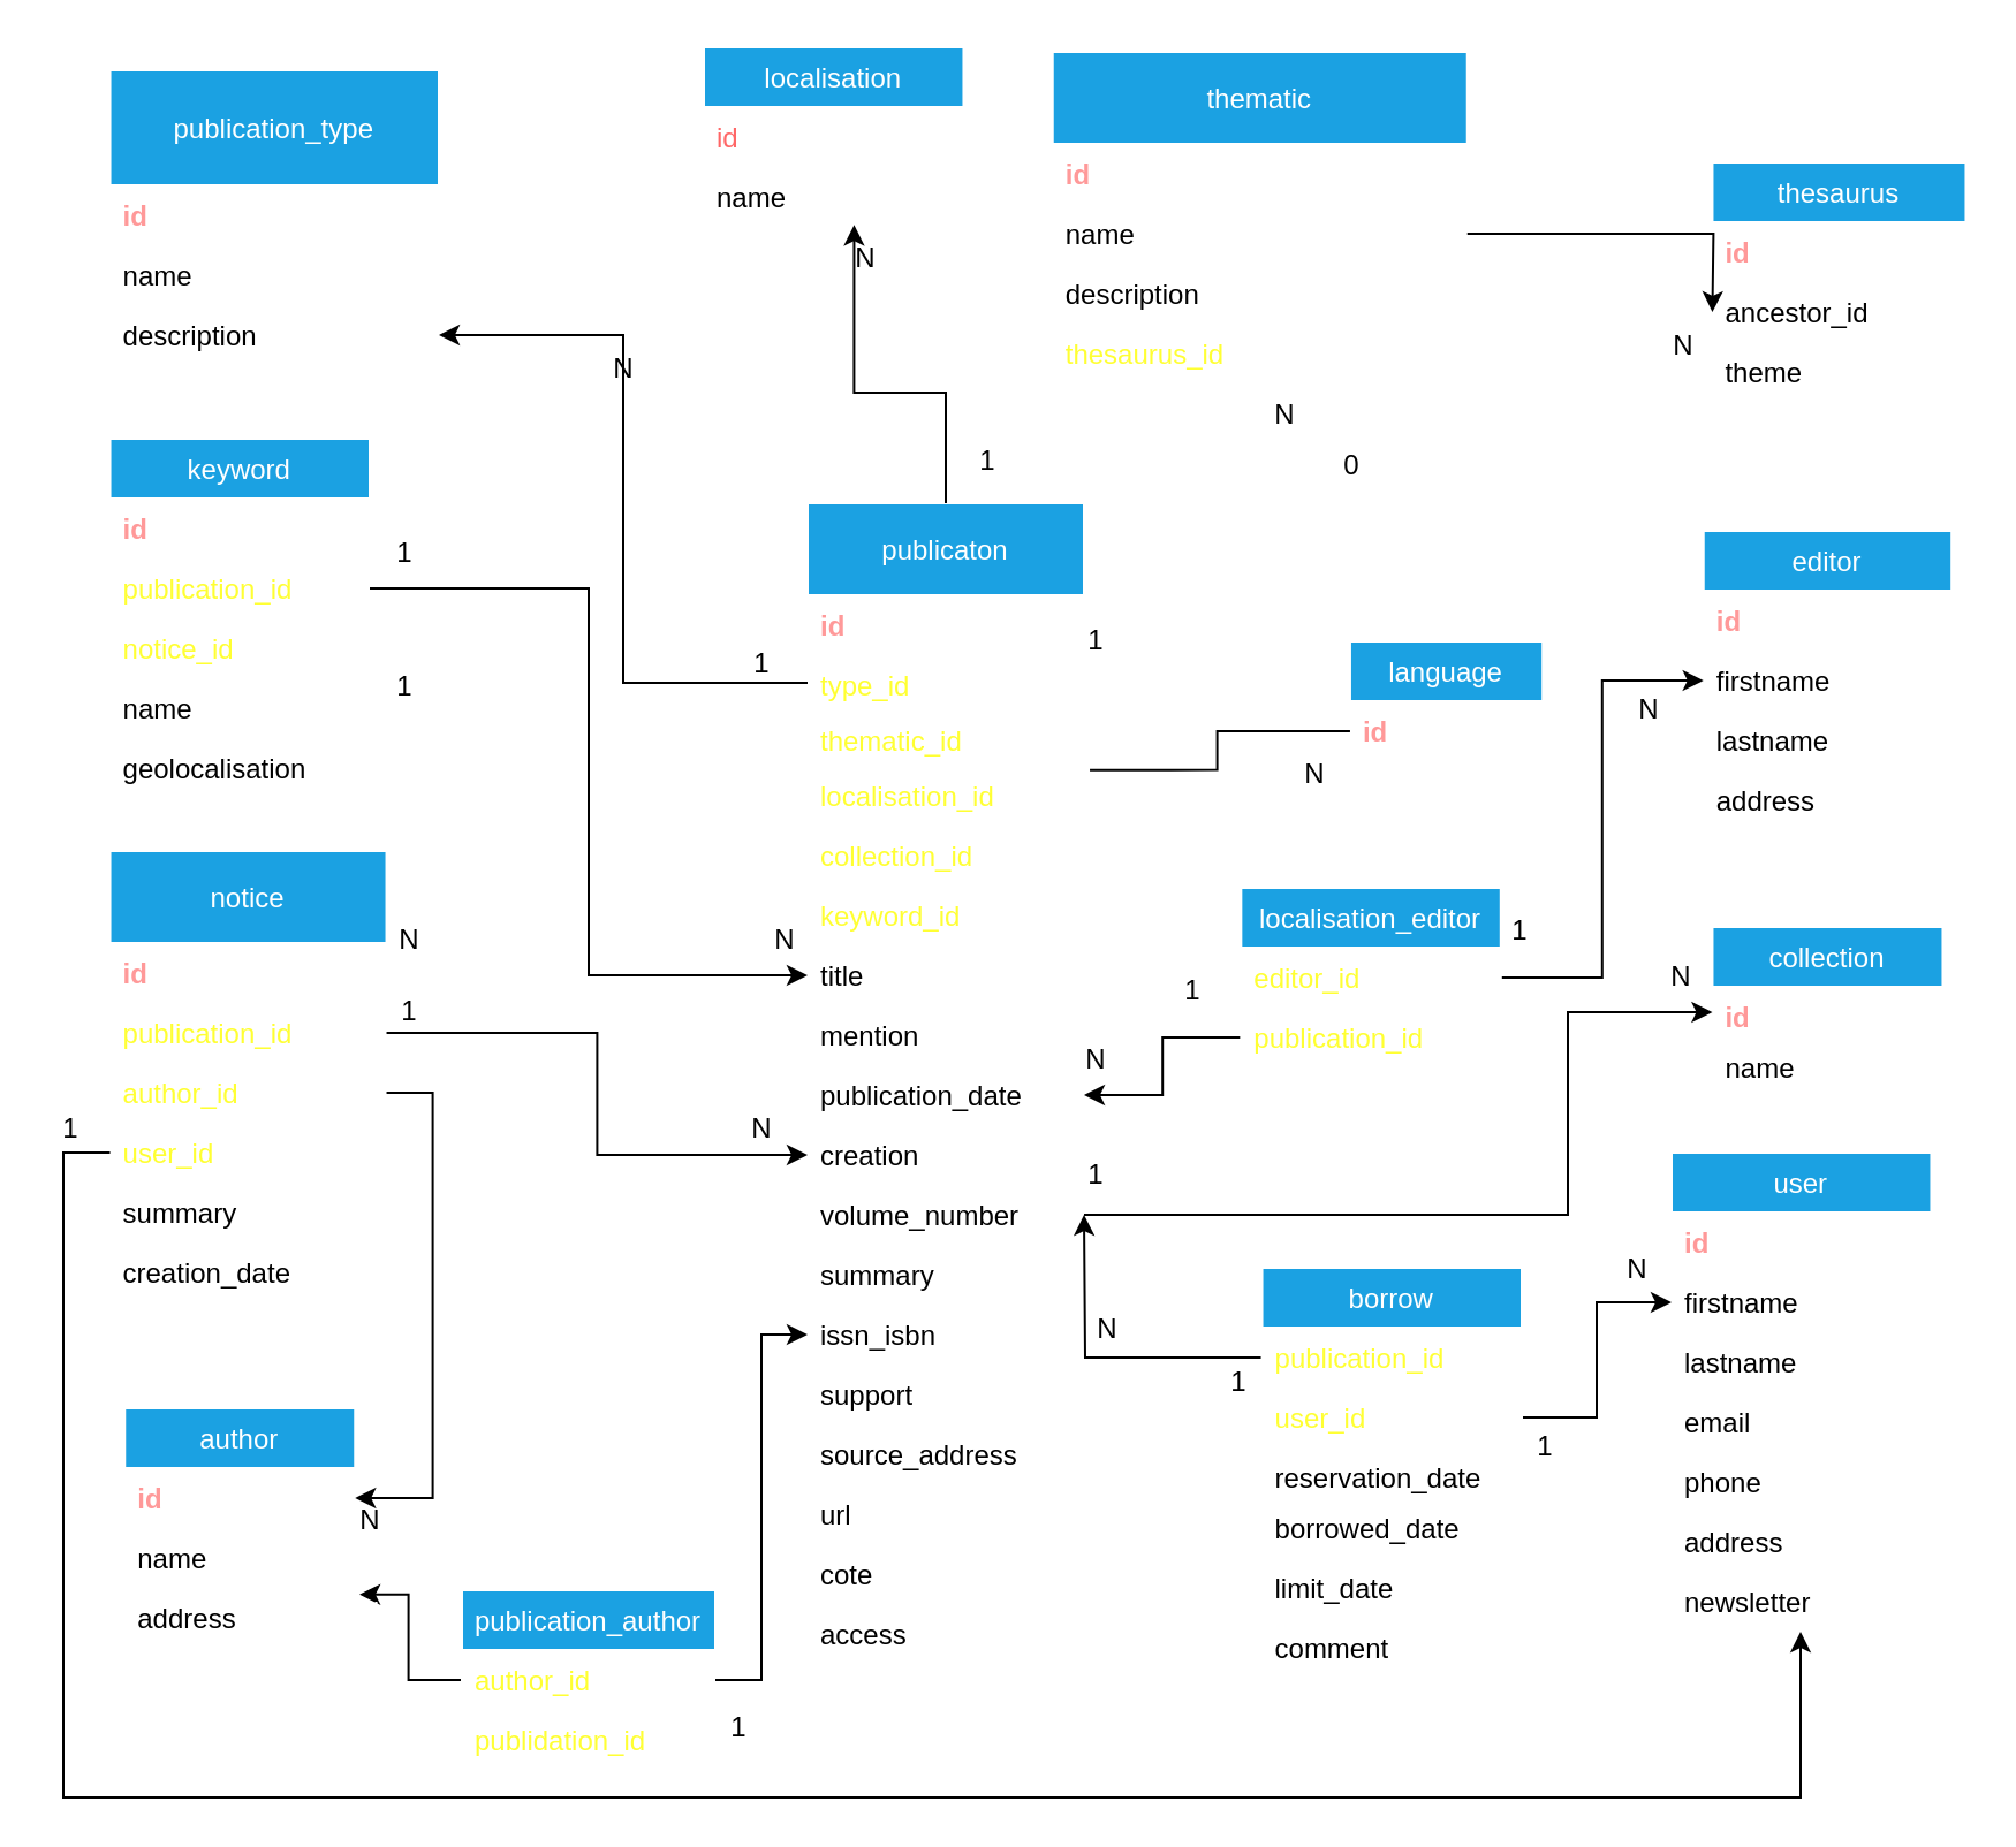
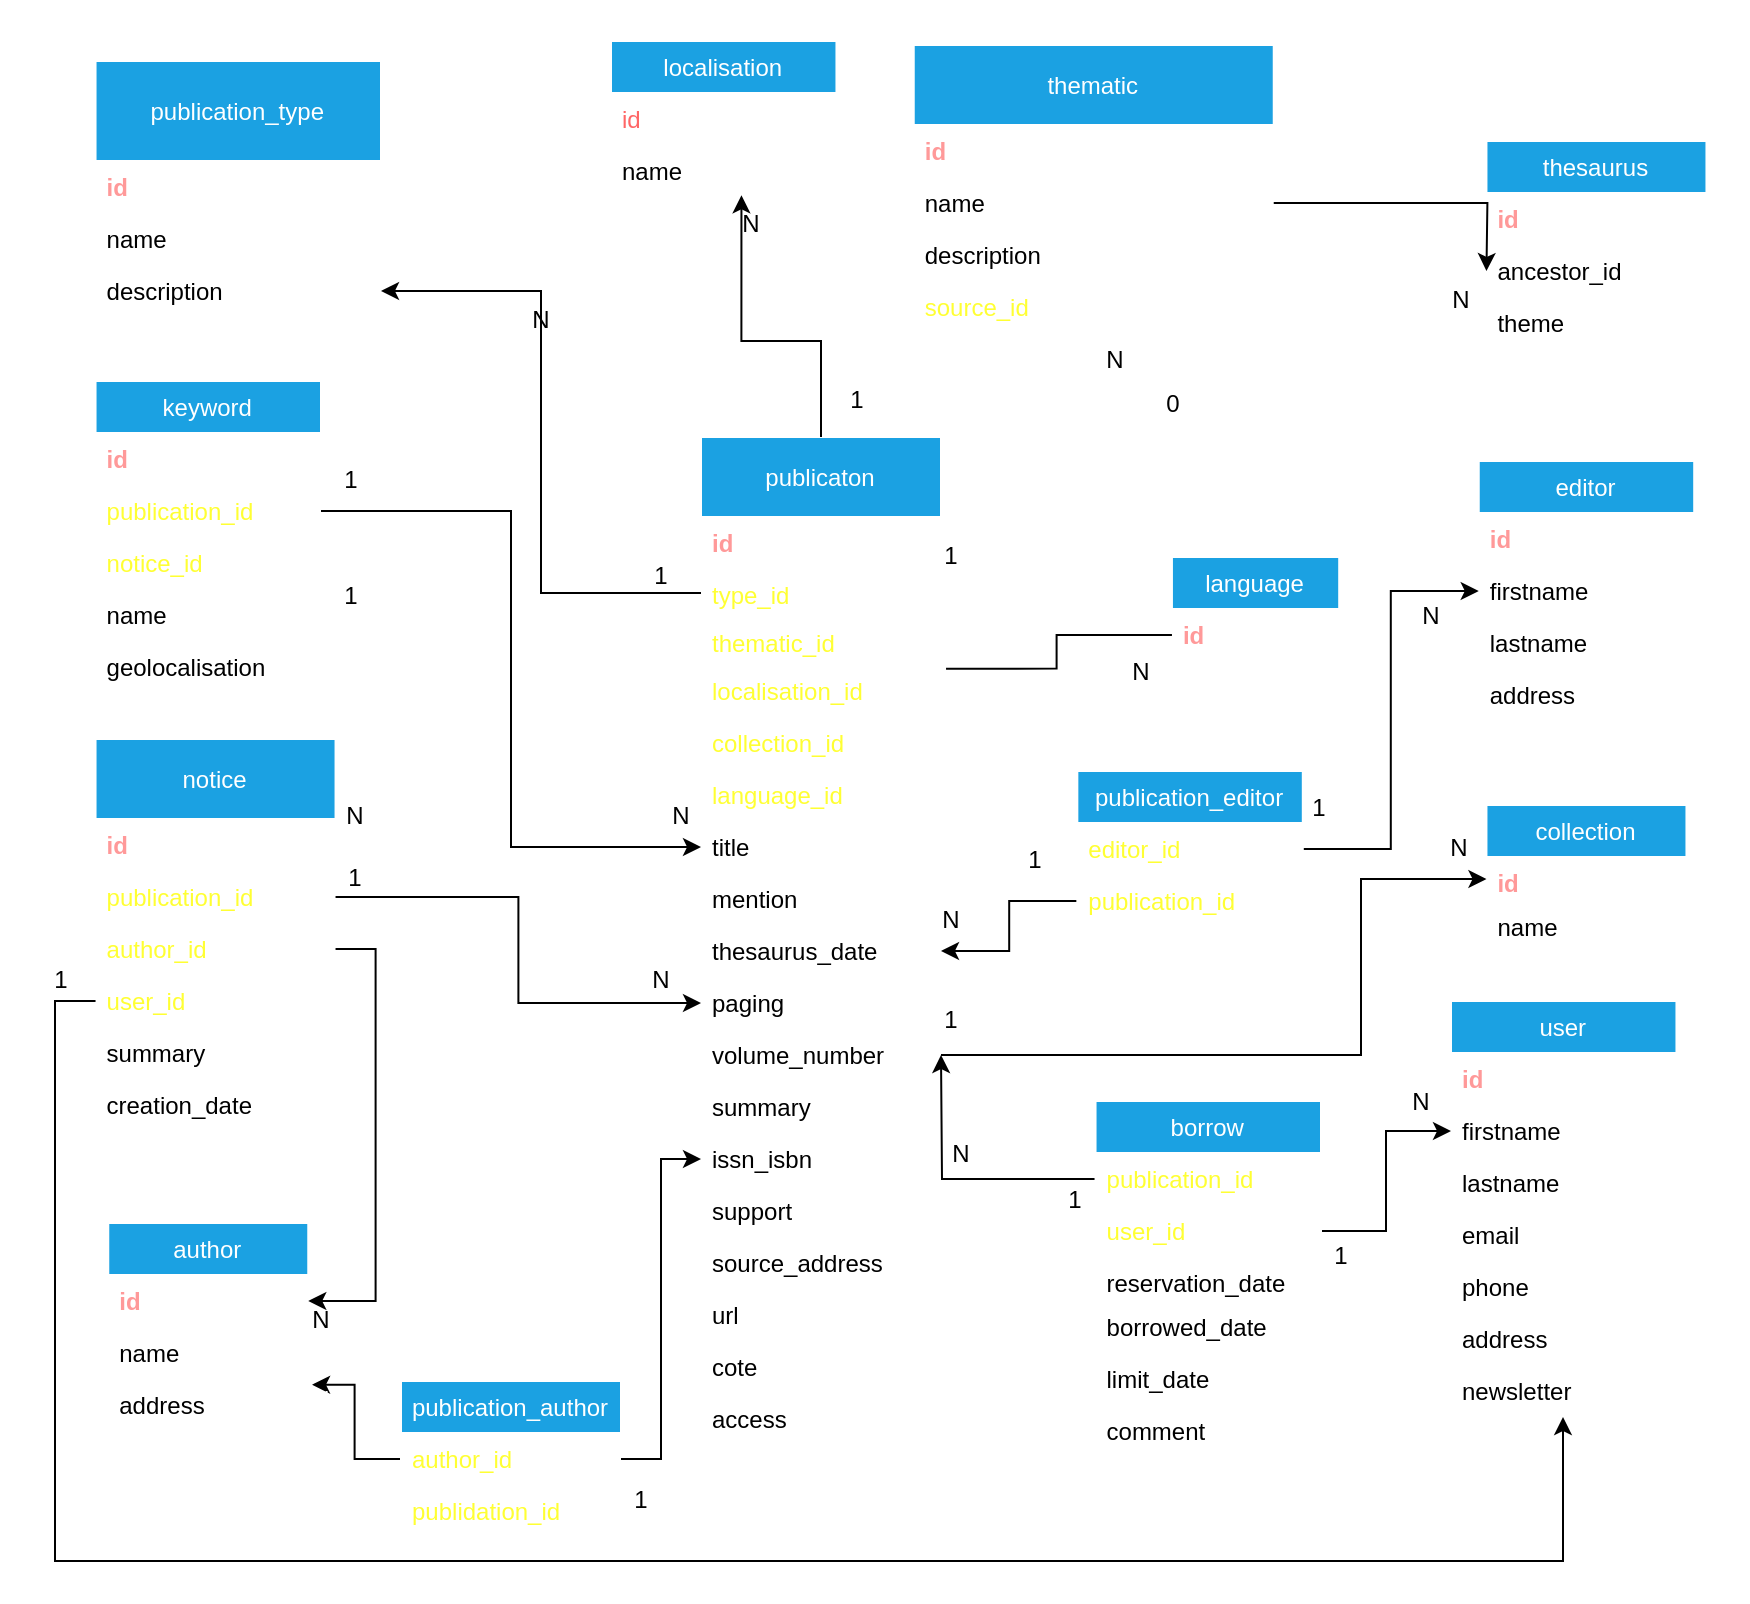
- <mxCell id="29" value="thesaurus_id" style="text;strokeColor=none;fillColor=none;align=left;verticalAlign=top;spacingLeft=4;spacingRight=4;overflow=hidden;rotatable=0;points=[[0,0.5],[1,0.5]];portConstraint=eastwest;fontColor=#FFFF33;" parent="25" vertex="1"><mxGeometry y="118" width="180" height="26" as="geometry" /></mxCell>
+ <mxCell id="29" value="source_id" style="text;strokeColor=none;fillColor=none;align=left;verticalAlign=top;spacingLeft=4;spacingRight=4;overflow=hidden;rotatable=0;points=[[0,0.5],[1,0.5]];portConstraint=eastwest;fontColor=#FFFF33;" parent="25" vertex="1"><mxGeometry y="118" width="180" height="26" as="geometry" /></mxCell>
- <mxCell id="8" value="keyword_id" style="text;strokeColor=none;fillColor=none;align=left;verticalAlign=top;spacingLeft=4;spacingRight=4;overflow=hidden;rotatable=0;points=[[0,0.5],[1,0.5]];portConstraint=eastwest;fontColor=#FFFF33;" parent="2" vertex="1"><mxGeometry y="166" width="120" height="26" as="geometry" /></mxCell>
+ <mxCell id="8" value="language_id" style="text;strokeColor=none;fillColor=none;align=left;verticalAlign=top;spacingLeft=4;spacingRight=4;overflow=hidden;rotatable=0;points=[[0,0.5],[1,0.5]];portConstraint=eastwest;fontColor=#FFFF33;" parent="2" vertex="1"><mxGeometry y="166" width="120" height="26" as="geometry" /></mxCell>
- <mxCell id="101" value="localisation_editor" style="swimlane;fontStyle=0;childLayout=stackLayout;horizontal=1;startSize=26;fillColor=#1ba1e2;horizontalStack=0;resizeParent=1;resizeParentMax=0;resizeLast=0;collapsible=1;marginBottom=0;fontColor=#ffffff;strokeColor=#FFFFFF;" parent="1" vertex="1"><mxGeometry x="538.17" y="385" width="112.73" height="78" as="geometry" /></mxCell>
+ <mxCell id="101" value="publication_editor" style="swimlane;fontStyle=0;childLayout=stackLayout;horizontal=1;startSize=26;fillColor=#1ba1e2;horizontalStack=0;resizeParent=1;resizeParentMax=0;resizeLast=0;collapsible=1;marginBottom=0;fontColor=#ffffff;strokeColor=#FFFFFF;" parent="1" vertex="1"><mxGeometry x="538.17" y="385" width="112.73" height="78" as="geometry" /></mxCell>
- <mxCell id="11" value="publication_date" style="text;strokeColor=none;fillColor=none;align=left;verticalAlign=top;spacingLeft=4;spacingRight=4;overflow=hidden;rotatable=0;points=[[0,0.5],[1,0.5]];portConstraint=eastwest;" parent="2" vertex="1"><mxGeometry y="244" width="120" height="26" as="geometry" /></mxCell>
+ <mxCell id="11" value="thesaurus_date" style="text;strokeColor=none;fillColor=none;align=left;verticalAlign=top;spacingLeft=4;spacingRight=4;overflow=hidden;rotatable=0;points=[[0,0.5],[1,0.5]];portConstraint=eastwest;" parent="2" vertex="1"><mxGeometry y="244" width="120" height="26" as="geometry" /></mxCell>
- <mxCell id="12" value="creation" style="text;strokeColor=none;fillColor=none;align=left;verticalAlign=top;spacingLeft=4;spacingRight=4;overflow=hidden;rotatable=0;points=[[0,0.5],[1,0.5]];portConstraint=eastwest;" parent="2" vertex="1"><mxGeometry y="270" width="120" height="26" as="geometry" /></mxCell>
+ <mxCell id="12" value="paging" style="text;strokeColor=none;fillColor=none;align=left;verticalAlign=top;spacingLeft=4;spacingRight=4;overflow=hidden;rotatable=0;points=[[0,0.5],[1,0.5]];portConstraint=eastwest;" parent="2" vertex="1"><mxGeometry y="270" width="120" height="26" as="geometry" /></mxCell>
